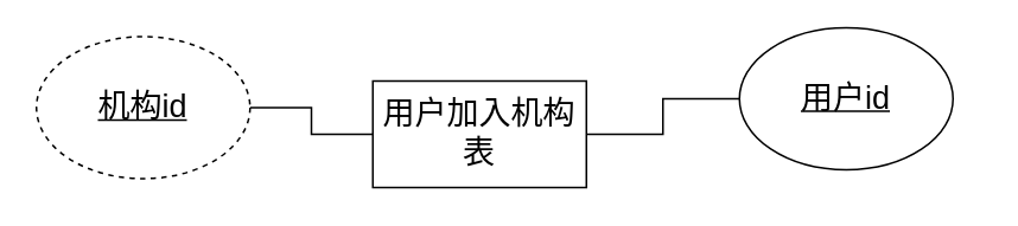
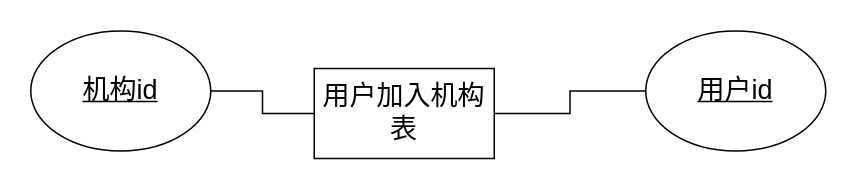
- <mxCell id="6" value="&lt;u&gt;用户id&lt;/u&gt;" style="ellipse;whiteSpace=wrap;html=1;fontSize=18;" vertex="1" parent="1"><mxGeometry x="415" y="15" width="120" height="80" as="geometry" /></mxCell>
+ <mxCell id="6" value="&lt;u&gt;用户id&lt;/u&gt;" style="ellipse;whiteSpace=wrap;html=1;fontSize=18;" vertex="1" parent="1"><mxGeometry x="430" y="20" width="120" height="80" as="geometry" /></mxCell>
- <mxCell id="5" value="&lt;u&gt;机构id&lt;/u&gt;" style="ellipse;whiteSpace=wrap;html=1;fontSize=18;dashed=1;" vertex="1" parent="1"><mxGeometry x="20" y="20" width="120" height="80" as="geometry" /></mxCell>
+ <mxCell id="5" value="&lt;u&gt;机构id&lt;/u&gt;" style="ellipse;whiteSpace=wrap;html=1;fontSize=18;" vertex="1" parent="1"><mxGeometry x="20" y="20" width="120" height="80" as="geometry" /></mxCell>
